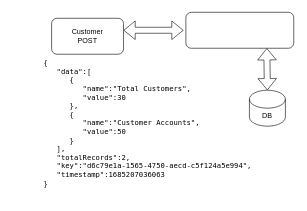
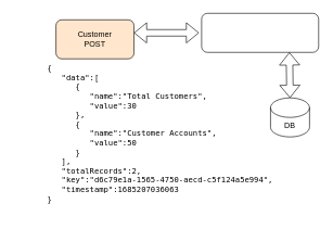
- <mxCell id="2" value="&lt;div&gt;Customer&lt;/div&gt;&lt;div&gt;POST&lt;/div&gt;" style="rounded=1;whiteSpace=wrap;html=1;" parent="1" vertex="1"><mxGeometry x="85" y="30" width="120" height="60" as="geometry" /></mxCell>
+ <mxCell id="2" value="&lt;div&gt;Customer&lt;/div&gt;&lt;div&gt;POST&lt;/div&gt;" style="rounded=1;whiteSpace=wrap;html=1;fillColor=#ffe6cc;" parent="1" vertex="1"><mxGeometry x="85" y="30" width="120" height="60" as="geometry" /></mxCell>
